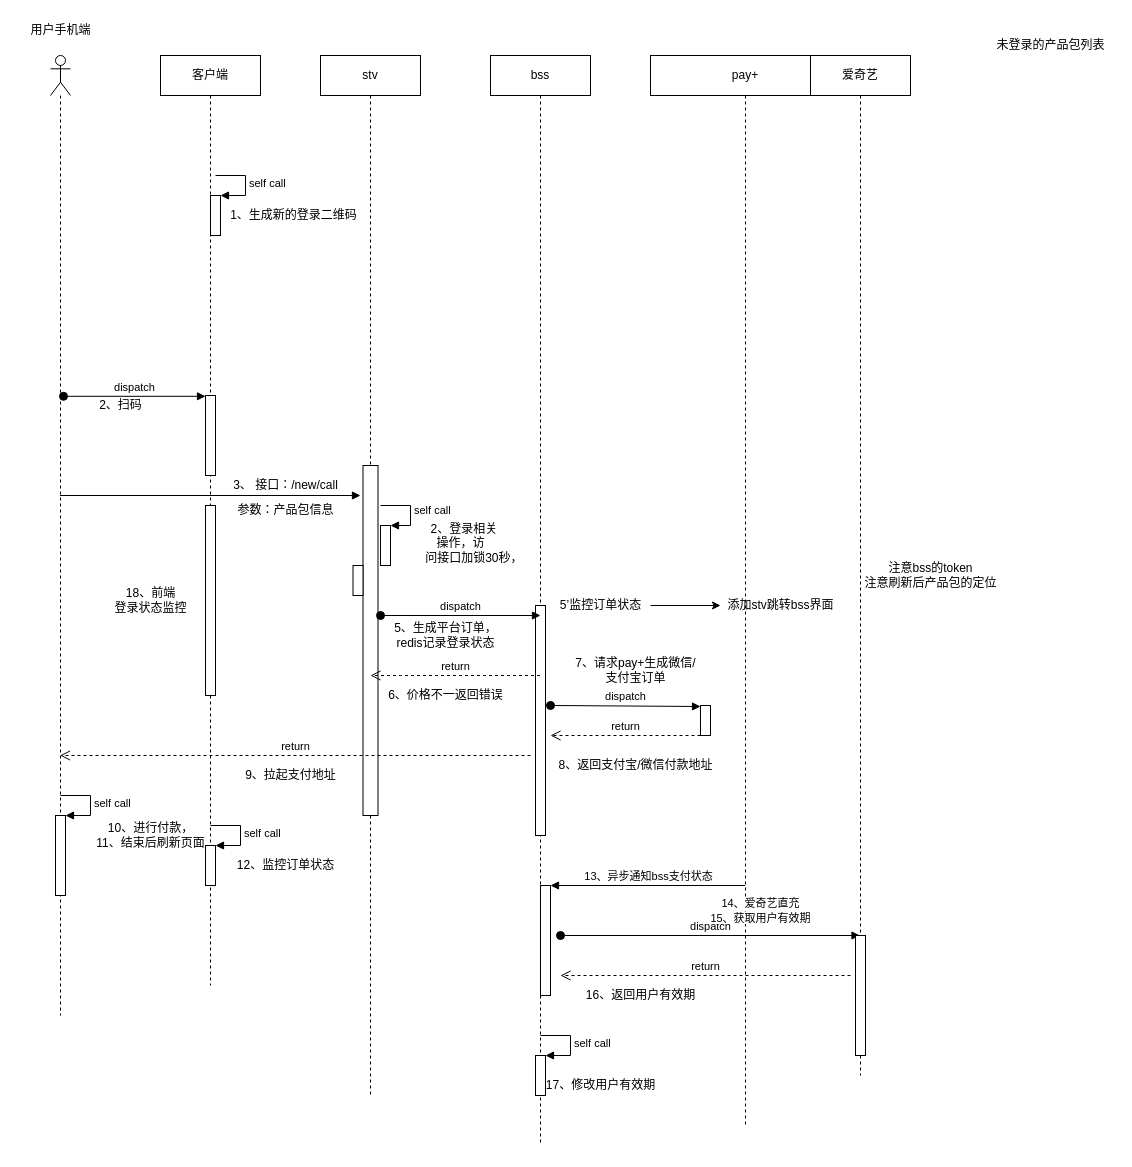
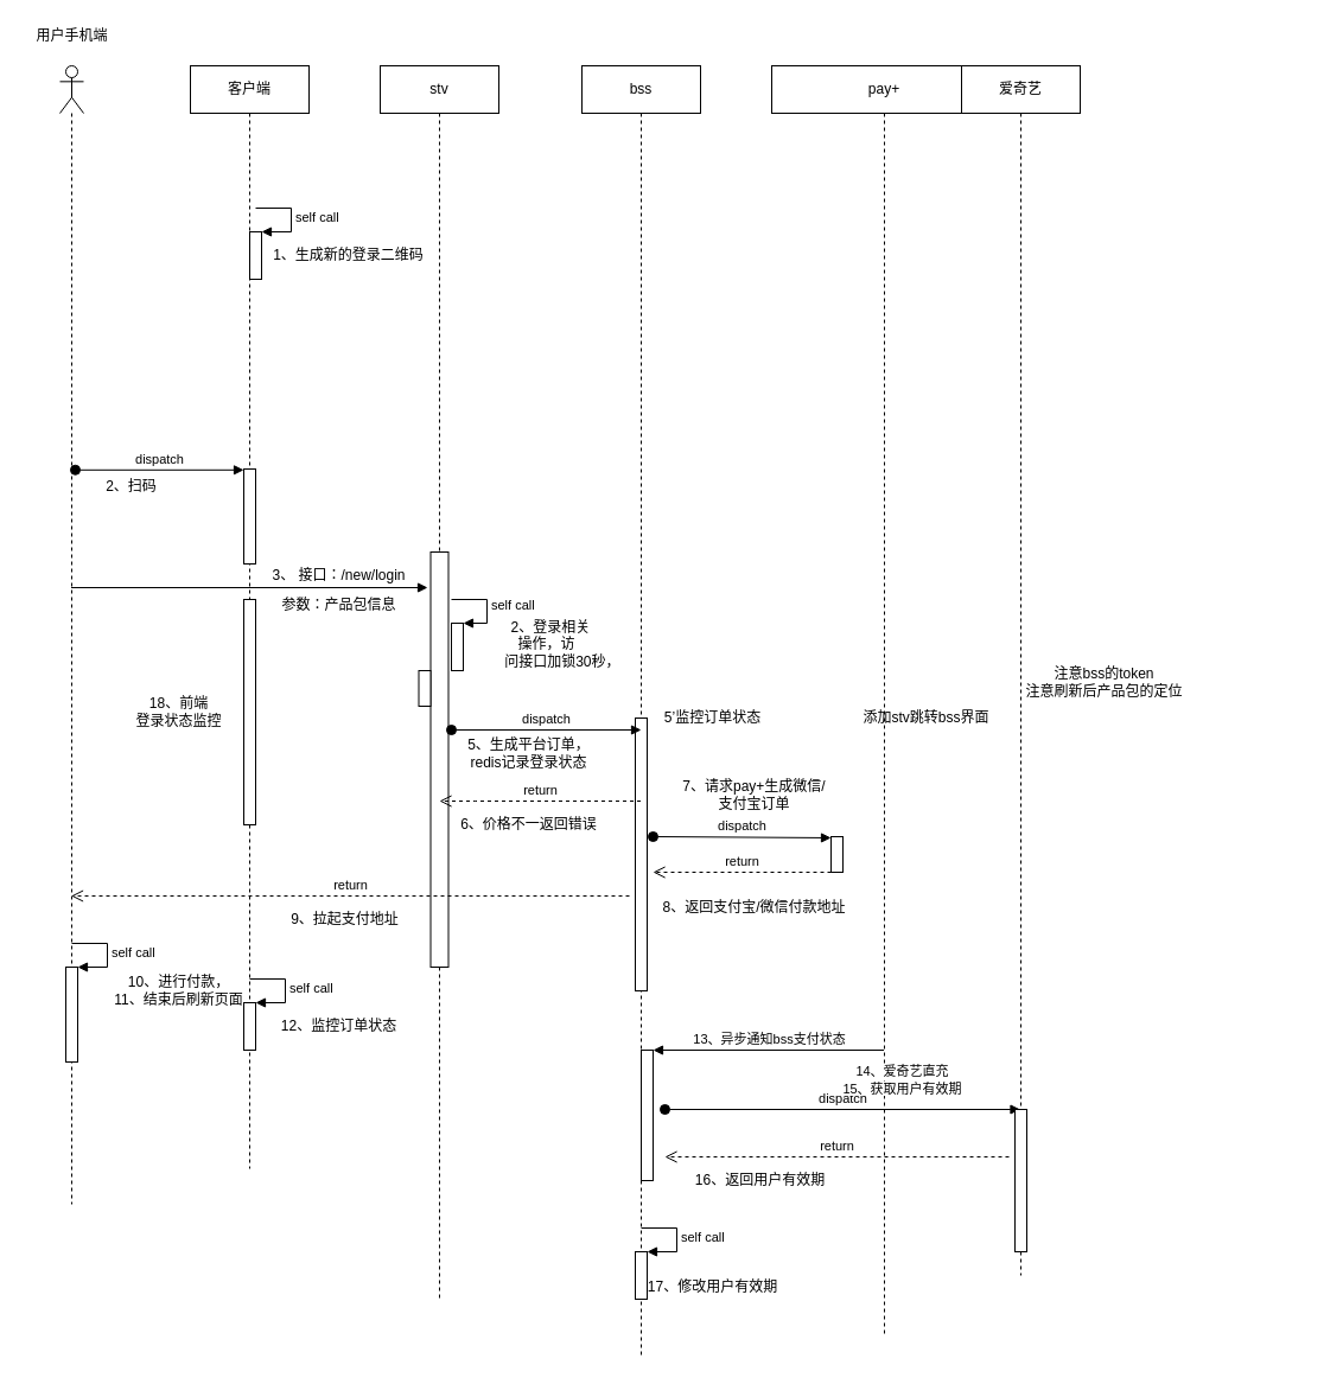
- <mxCell id="32" value="未登录的产品包列表" style="text;html=1;align=center;verticalAlign=middle;resizable=0;points=[];autosize=1;strokeColor=none;fillColor=none;" parent="1" vertex="1"><mxGeometry x="990" y="35" width="120" height="20" as="geometry" /></mxCell>
- <mxCell id="48" value="2、扫码" style="text;html=1;align=center;verticalAlign=middle;resizable=0;points=[];autosize=1;strokeColor=none;fillColor=none;" parent="1" vertex="1"><mxGeometry x="90" y="395" width="60" height="20" as="geometry" /></mxCell>
+ <mxCell id="48" value="2、扫码" style="text;html=1;align=center;verticalAlign=middle;resizable=0;points=[];autosize=1;strokeColor=none;fillColor=none;" parent="1" vertex="1"><mxGeometry x="80" y="400" width="60" height="20" as="geometry" /></mxCell>
- <mxCell id="49" value="3、 接口：/new/call" style="text;html=1;align=center;verticalAlign=middle;resizable=0;points=[];autosize=1;strokeColor=none;fillColor=none;" parent="1" vertex="1"><mxGeometry x="220" y="475" width="130" height="20" as="geometry" /></mxCell>
+ <mxCell id="49" value="3、 接口：/new/login" style="text;html=1;align=center;verticalAlign=middle;resizable=0;points=[];autosize=1;strokeColor=none;fillColor=none;" parent="1" vertex="1"><mxGeometry x="220" y="475" width="130" height="20" as="geometry" /></mxCell>
- <mxCell id="55" value="" style="edgeStyle=orthogonalEdgeStyle;rounded=0;orthogonalLoop=1;jettySize=auto;html=1;" parent="1" source="56" target="28" edge="1"><mxGeometry relative="1" as="geometry" /></mxCell>
